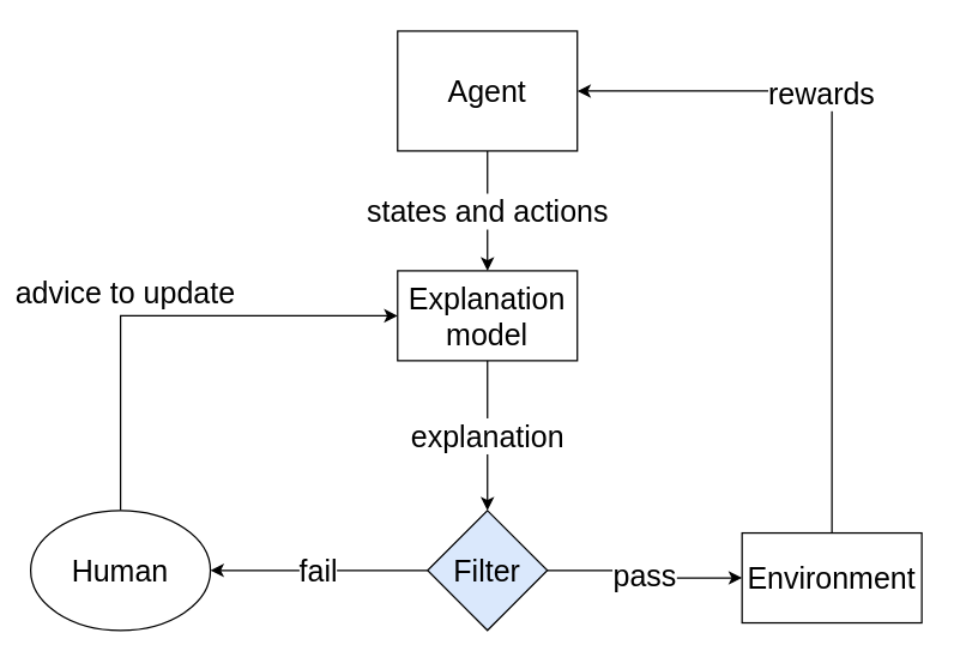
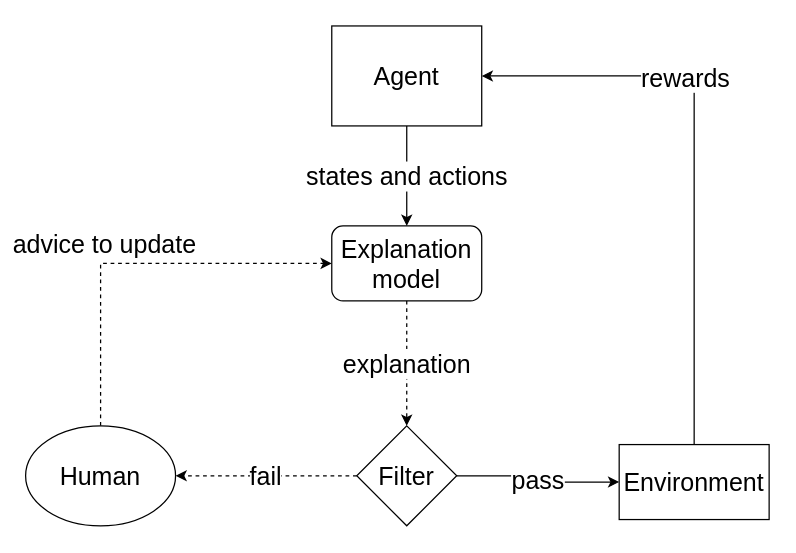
- <mxCell id="4" style="edgeStyle=orthogonalEdgeStyle;rounded=0;orthogonalLoop=1;jettySize=auto;html=1;exitX=0.5;exitY=0;exitDx=0;exitDy=0;entryX=0;entryY=0.5;entryDx=0;entryDy=0;fontSize=20;" parent="1" source="6" target="3" edge="1"><mxGeometry relative="1" as="geometry" /></mxCell>
+ <mxCell id="4" style="edgeStyle=orthogonalEdgeStyle;rounded=0;orthogonalLoop=1;jettySize=auto;html=1;exitX=0.5;exitY=0;exitDx=0;exitDy=0;entryX=0;entryY=0.5;entryDx=0;entryDy=0;fontSize=20;dashed=1;" parent="1" source="6" target="3" edge="1"><mxGeometry relative="1" as="geometry" /></mxCell>
- <mxCell id="3" value="Explanation model" style="rounded=0;whiteSpace=wrap;html=1;fontSize=20;" parent="1" vertex="1"><mxGeometry x="265" y="180" width="120" height="60" as="geometry" /></mxCell>
+ <mxCell id="3" value="Explanation model" style="whiteSpace=wrap;html=1;fontSize=20;rounded=1;" parent="1" vertex="1"><mxGeometry x="265" y="180" width="120" height="60" as="geometry" /></mxCell>
- <mxCell id="2" value="explanation" style="edgeStyle=orthogonalEdgeStyle;rounded=0;orthogonalLoop=1;jettySize=auto;html=1;exitX=0.5;exitY=1;exitDx=0;exitDy=0;entryX=0.5;entryY=0;entryDx=0;entryDy=0;fontSize=20;" parent="1" source="3" target="11" edge="1"><mxGeometry relative="1" as="geometry"><Array as="points"><mxPoint x="325" y="250" /><mxPoint x="325" y="250" /></Array></mxGeometry></mxCell>
+ <mxCell id="2" value="explanation" style="edgeStyle=orthogonalEdgeStyle;rounded=0;orthogonalLoop=1;jettySize=auto;html=1;exitX=0.5;exitY=1;exitDx=0;exitDy=0;entryX=0.5;entryY=0;entryDx=0;entryDy=0;fontSize=20;dashed=1;" parent="1" source="3" target="11" edge="1"><mxGeometry relative="1" as="geometry"><Array as="points"><mxPoint x="325" y="250" /><mxPoint x="325" y="250" /></Array></mxGeometry></mxCell>
- <mxCell id="9" value="fail" style="edgeStyle=orthogonalEdgeStyle;rounded=0;orthogonalLoop=1;jettySize=auto;html=1;exitX=0;exitY=0.5;exitDx=0;exitDy=0;entryX=1;entryY=0.5;entryDx=0;entryDy=0;fontSize=20;" parent="1" source="11" target="6" edge="1"><mxGeometry relative="1" as="geometry" /></mxCell>
+ <mxCell id="9" value="fail" style="edgeStyle=orthogonalEdgeStyle;rounded=0;orthogonalLoop=1;jettySize=auto;html=1;exitX=0;exitY=0.5;exitDx=0;exitDy=0;entryX=1;entryY=0.5;entryDx=0;entryDy=0;fontSize=20;dashed=1;" parent="1" source="11" target="6" edge="1"><mxGeometry relative="1" as="geometry" /></mxCell>
- <mxCell id="11" value="Filter" style="rhombus;whiteSpace=wrap;html=1;fontSize=20;fillColor=#dae8fc;" parent="1" vertex="1"><mxGeometry x="285" y="340" width="80" height="80" as="geometry" /></mxCell>
+ <mxCell id="11" value="Filter" style="rhombus;whiteSpace=wrap;html=1;fontSize=20;" parent="1" vertex="1"><mxGeometry x="285" y="340" width="80" height="80" as="geometry" /></mxCell>
